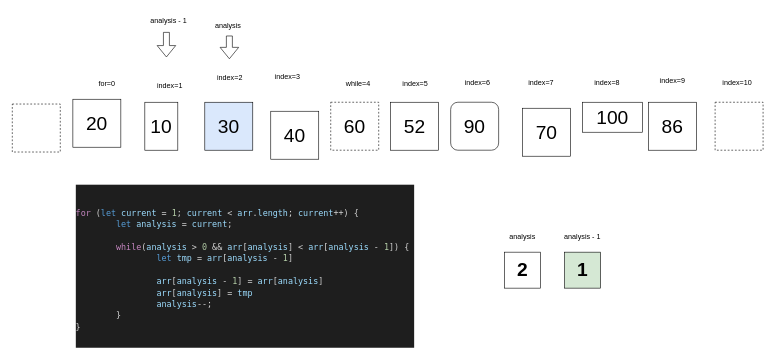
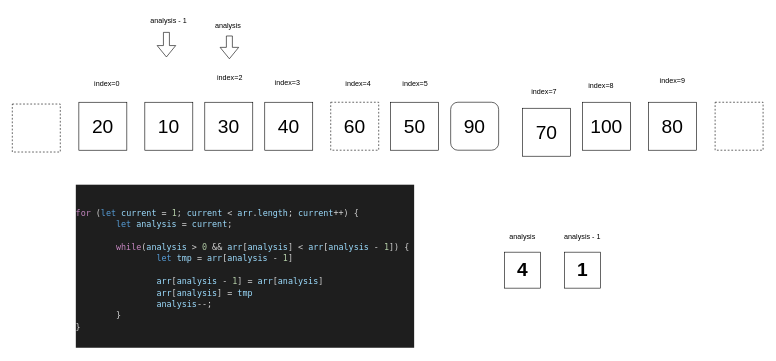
- <mxCell id="28" value="index=3" style="text;html=1;strokeColor=none;fillColor=none;align=center;verticalAlign=middle;whiteSpace=wrap;rounded=0;dashed=1;fontFamily=Helvetica;fontSize=12;fontColor=default;" vertex="1" parent="1"><mxGeometry x="449" y="112" width="60" height="30" as="geometry" /></mxCell>
+ <mxCell id="28" value="index=3" style="text;html=1;strokeColor=none;fillColor=none;align=center;verticalAlign=middle;whiteSpace=wrap;rounded=0;dashed=1;fontFamily=Helvetica;fontSize=12;fontColor=default;" vertex="1" parent="1"><mxGeometry x="449" y="122" width="60" height="30" as="geometry" /></mxCell>
- <mxCell id="31" value="index=6" style="text;html=1;strokeColor=none;fillColor=none;align=center;verticalAlign=middle;whiteSpace=wrap;rounded=0;dashed=1;fontFamily=Helvetica;fontSize=12;fontColor=default;" vertex="1" parent="1"><mxGeometry x="766" y="122" width="60" height="30" as="geometry" /></mxCell>
- <mxCell id="32" value="index=7" style="text;html=1;strokeColor=none;fillColor=none;align=center;verticalAlign=middle;whiteSpace=wrap;rounded=0;dashed=1;fontFamily=Helvetica;fontSize=12;fontColor=default;" vertex="1" parent="1"><mxGeometry x="872" y="122" width="60" height="30" as="geometry" /></mxCell>
+ <mxCell id="32" value="index=7" style="text;html=1;strokeColor=none;fillColor=none;align=center;verticalAlign=middle;whiteSpace=wrap;rounded=0;dashed=1;fontFamily=Helvetica;fontSize=12;fontColor=default;" vertex="1" parent="1"><mxGeometry x="877" y="137" width="60" height="30" as="geometry" /></mxCell>
- <mxCell id="33" value="index=8" style="text;html=1;strokeColor=none;fillColor=none;align=center;verticalAlign=middle;whiteSpace=wrap;rounded=0;dashed=1;fontFamily=Helvetica;fontSize=12;fontColor=default;" vertex="1" parent="1"><mxGeometry x="982" y="123" width="60" height="30" as="geometry" /></mxCell>
+ <mxCell id="33" value="index=8" style="text;html=1;strokeColor=none;fillColor=none;align=center;verticalAlign=middle;whiteSpace=wrap;rounded=0;dashed=1;fontFamily=Helvetica;fontSize=12;fontColor=default;" vertex="1" parent="1"><mxGeometry x="972" y="128" width="60" height="30" as="geometry" /></mxCell>
- <mxCell id="35" value="index=10" style="text;html=1;strokeColor=none;fillColor=none;align=center;verticalAlign=middle;whiteSpace=wrap;rounded=0;dashed=1;fontFamily=Helvetica;fontSize=12;fontColor=default;" vertex="1" parent="1"><mxGeometry x="1199" y="123" width="60" height="30" as="geometry" /></mxCell>
- <mxCell id="25" value="for=0" style="text;html=1;strokeColor=none;fillColor=none;align=center;verticalAlign=middle;whiteSpace=wrap;rounded=0;dashed=1;fontFamily=Helvetica;fontSize=12;fontColor=default;" vertex="1" parent="1"><mxGeometry x="148" y="125" width="60" height="30" as="geometry" /></mxCell>
+ <mxCell id="25" value="index=0" style="text;html=1;strokeColor=none;fillColor=none;align=center;verticalAlign=middle;whiteSpace=wrap;rounded=0;dashed=1;fontFamily=Helvetica;fontSize=12;fontColor=default;" vertex="1" parent="1"><mxGeometry x="148" y="125" width="60" height="30" as="geometry" /></mxCell>
- <mxCell id="29" value="while=4" style="text;html=1;strokeColor=none;fillColor=none;align=center;verticalAlign=middle;whiteSpace=wrap;rounded=0;dashed=1;fontFamily=Helvetica;fontSize=12;fontColor=default;" vertex="1" parent="1"><mxGeometry x="567" y="125" width="60" height="30" as="geometry" /></mxCell>
+ <mxCell id="29" value="index=4" style="text;html=1;strokeColor=none;fillColor=none;align=center;verticalAlign=middle;whiteSpace=wrap;rounded=0;dashed=1;fontFamily=Helvetica;fontSize=12;fontColor=default;" vertex="1" parent="1"><mxGeometry x="567" y="125" width="60" height="30" as="geometry" /></mxCell>
- <mxCell id="26" value="index=1" style="text;html=1;strokeColor=none;fillColor=none;align=center;verticalAlign=middle;whiteSpace=wrap;rounded=0;dashed=1;fontFamily=Helvetica;fontSize=12;fontColor=default;" vertex="1" parent="1"><mxGeometry x="253" y="128" width="60" height="30" as="geometry" /></mxCell>
- <mxCell id="7" value="100" style="whiteSpace=wrap;html=1;aspect=fixed;fontSize=32;" vertex="1" parent="1"><mxGeometry x="971" y="170" width="100" height="50" as="geometry" /></mxCell>
+ <mxCell id="7" value="100" style="whiteSpace=wrap;html=1;aspect=fixed;fontSize=32;" vertex="1" parent="1"><mxGeometry x="971" y="170" width="80" height="80" as="geometry" /></mxCell>
- <mxCell id="4" value="20" style="whiteSpace=wrap;html=1;aspect=fixed;fontSize=32;" vertex="1" parent="1"><mxGeometry x="121" y="165" width="80" height="80" as="geometry" /></mxCell>
+ <mxCell id="4" value="20" style="whiteSpace=wrap;html=1;aspect=fixed;fontSize=32;" vertex="1" parent="1"><mxGeometry x="131" y="170" width="80" height="80" as="geometry" /></mxCell>
- <mxCell id="5" value="10" style="whiteSpace=wrap;html=1;aspect=fixed;fontSize=32;" vertex="1" parent="1"><mxGeometry x="241" y="170" width="55" height="80" as="geometry" /></mxCell>
+ <mxCell id="5" value="10" style="whiteSpace=wrap;html=1;aspect=fixed;fontSize=32;" vertex="1" parent="1"><mxGeometry y="170" width="80" height="80" as="geometry" x="241" /></mxCell>
- <mxCell id="8" value="30" style="whiteSpace=wrap;html=1;aspect=fixed;fontSize=32;fillColor=#dae8fc;" vertex="1" parent="1"><mxGeometry x="341" y="170" width="80" height="80" as="geometry" /></mxCell>
+ <mxCell id="8" value="30" style="whiteSpace=wrap;html=1;aspect=fixed;fontSize=32;" vertex="1" parent="1"><mxGeometry x="341" y="170" width="80" height="80" as="geometry" /></mxCell>
- <mxCell id="10" value="52" style="whiteSpace=wrap;html=1;aspect=fixed;fontSize=32;" vertex="1" parent="1"><mxGeometry x="651" y="170" width="80" height="80" as="geometry" /></mxCell>
+ <mxCell id="10" value="50" style="whiteSpace=wrap;html=1;aspect=fixed;fontSize=32;" vertex="1" parent="1"><mxGeometry x="651" y="170" width="80" height="80" as="geometry" /></mxCell>
- <mxCell id="13" value="86" style="whiteSpace=wrap;html=1;aspect=fixed;fontSize=32;" vertex="1" parent="1"><mxGeometry x="1081" y="170" width="80" height="80" as="geometry" /></mxCell>
+ <mxCell id="13" value="80" style="whiteSpace=wrap;html=1;aspect=fixed;fontSize=32;" vertex="1" parent="1"><mxGeometry x="1081" y="170" width="80" height="80" as="geometry" /></mxCell>
- <mxCell id="9" value="40" style="whiteSpace=wrap;html=1;aspect=fixed;fontSize=32;" vertex="1" parent="1"><mxGeometry x="451" y="185" width="80" height="80" as="geometry" /></mxCell>
+ <mxCell id="9" value="40" style="whiteSpace=wrap;html=1;aspect=fixed;fontSize=32;" vertex="1" parent="1"><mxGeometry x="441" y="170" width="80" height="80" as="geometry" /></mxCell>
- <mxCell id="3" value="&lt;b&gt;&lt;font style=&quot;font-size: 32px&quot;&gt;2&lt;/font&gt;&lt;/b&gt;" style="rounded=0;whiteSpace=wrap;html=1;" parent="1" vertex="1"><mxGeometry x="841" y="420" width="60" height="60" as="geometry" /></mxCell>
+ <mxCell id="3" value="&lt;b&gt;&lt;font style=&quot;font-size: 32px&quot;&gt;4&lt;/font&gt;&lt;/b&gt;" style="rounded=0;whiteSpace=wrap;html=1;" parent="1" vertex="1"><mxGeometry x="841" y="420" width="60" height="60" as="geometry" /></mxCell>
- <mxCell id="2" value="&lt;span style=&quot;font-size: 32px&quot;&gt;&lt;b&gt;1&lt;/b&gt;&lt;/span&gt;" style="rounded=0;whiteSpace=wrap;html=1;fillColor=#d5e8d4;" parent="1" vertex="1"><mxGeometry x="941" y="420" width="60" height="60" as="geometry" /></mxCell>
+ <mxCell id="2" value="&lt;span style=&quot;font-size: 32px&quot;&gt;&lt;b&gt;1&lt;/b&gt;&lt;/span&gt;" style="rounded=0;whiteSpace=wrap;html=1;" parent="1" vertex="1"><mxGeometry x="941" y="420" width="60" height="60" as="geometry" /></mxCell>
